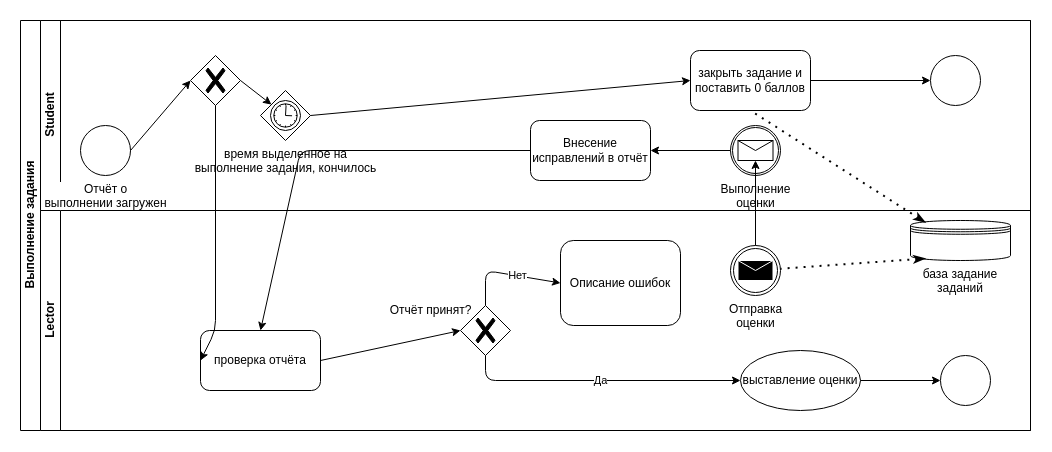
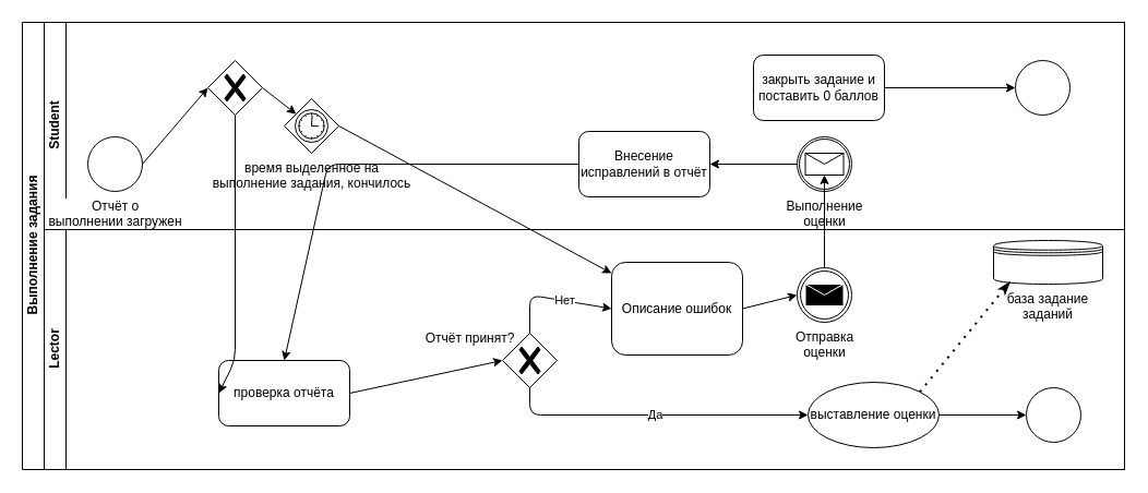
- <mxCell id="9" value="" style="endArrow=classic;html=1;exitX=1;exitY=0.5;exitDx=0;exitDy=0;exitPerimeter=0;entryX=0;entryY=0.5;entryDx=0;entryDy=0;" edge="1" parent="3" source="6" target="8"><mxGeometry width="50" height="50" relative="1" as="geometry"><mxPoint x="80" y="-80" as="sourcePoint" /><mxPoint x="130" y="-130" as="targetPoint" /></mxGeometry></mxCell>
+ <mxCell id="9" value="" style="endArrow=classic;html=1;exitX=1;exitY=0.5;exitDx=0;exitDy=0;exitPerimeter=0;" edge="1" parent="3" source="6" target="22"><mxGeometry width="50" height="50" relative="1" as="geometry"><mxPoint x="80" y="-80" as="sourcePoint" /><mxPoint x="130" y="-130" as="targetPoint" /></mxGeometry></mxCell>
- <mxCell id="34" value="" style="endArrow=none;dashed=1;html=1;dashPattern=1 3;strokeWidth=2;entryX=0.5;entryY=1;entryDx=0;entryDy=0;exitX=0.15;exitY=0.05;exitDx=0;exitDy=0;exitPerimeter=0;endFill=0;startArrow=classicThin;startFill=1;" edge="1" parent="2" source="29" target="8"><mxGeometry width="50" height="50" relative="1" as="geometry"><mxPoint x="780" y="310" as="sourcePoint" /><mxPoint x="830" y="260" as="targetPoint" /></mxGeometry></mxCell>
- <mxCell id="30" value="" style="endArrow=none;dashed=1;html=1;dashPattern=1 3;strokeWidth=2;exitX=0.15;exitY=0.95;exitDx=0;exitDy=0;endFill=0;startArrow=classicThin;startFill=1;exitPerimeter=0;" edge="1" parent="16" source="29" target="26"><mxGeometry width="50" height="50" relative="1" as="geometry"><mxPoint x="760" y="120" as="sourcePoint" /><mxPoint x="810" y="70" as="targetPoint" /></mxGeometry></mxCell>
+ <mxCell id="30" value="" style="endArrow=none;dashed=1;html=1;dashPattern=1 3;strokeWidth=2;entryX=1;entryY=0;entryDx=0;entryDy=0;exitX=0.15;exitY=0.95;exitDx=0;exitDy=0;endFill=0;startArrow=classicThin;startFill=1;exitPerimeter=0;" edge="1" parent="16" source="29" target="21"><mxGeometry width="50" height="50" relative="1" as="geometry"><mxPoint x="760" y="120" as="sourcePoint" /><mxPoint x="810" y="70" as="targetPoint" /></mxGeometry></mxCell>
+ <mxCell id="27" value="" style="endArrow=classic;html=1;entryX=0;entryY=0.5;entryDx=0;entryDy=0;entryPerimeter=0;exitX=1;exitY=0.5;exitDx=0;exitDy=0;" edge="1" parent="16" source="22" target="26"><mxGeometry width="50" height="50" relative="1" as="geometry"><mxPoint x="540" y="70" as="sourcePoint" /><mxPoint x="590" y="20" as="targetPoint" /></mxGeometry></mxCell>
